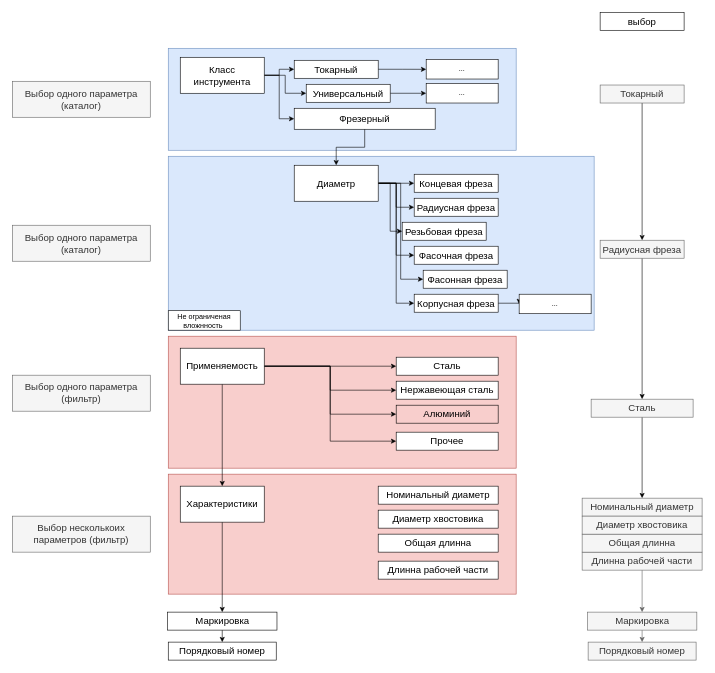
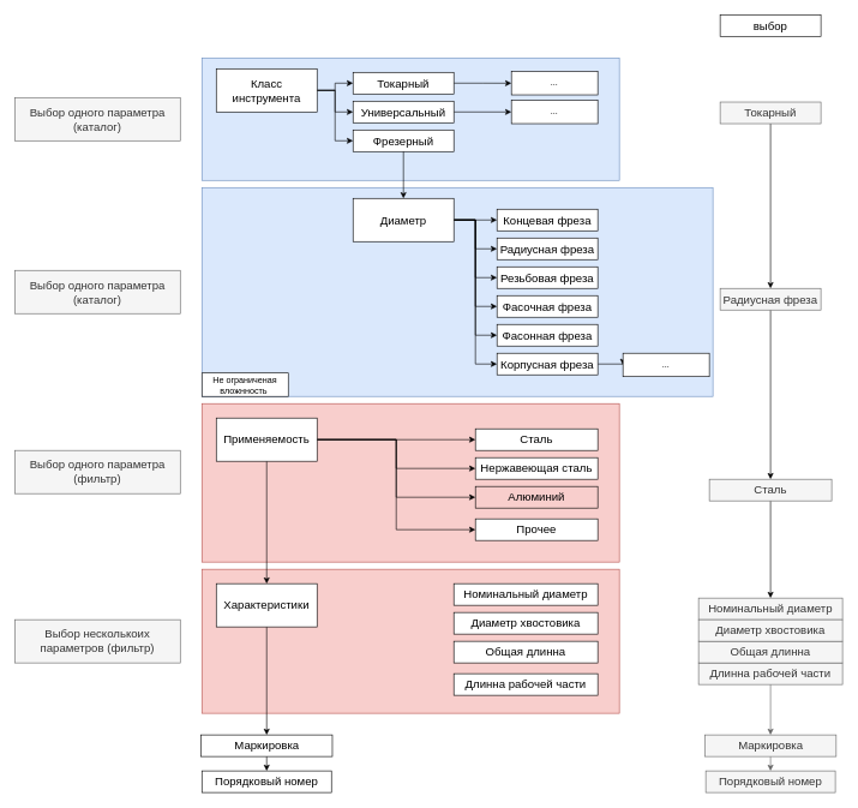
- <mxCell id="15" value="&lt;font style=&quot;font-size: 16px;&quot;&gt;Универсальный&lt;/font&gt;" style="rounded=0;whiteSpace=wrap;html=1;" vertex="1" parent="1"><mxGeometry x="510" y="140" width="140" height="30" as="geometry" /></mxCell>
+ <mxCell id="15" value="&lt;font style=&quot;font-size: 16px;&quot;&gt;Универсальный&lt;/font&gt;" style="rounded=0;whiteSpace=wrap;html=1;" vertex="1" parent="1"><mxGeometry x="490" y="140" width="140" height="30" as="geometry" /></mxCell>
- <mxCell id="6" value="&lt;font style=&quot;font-size: 16px;&quot;&gt;Фрезерный&lt;/font&gt;" style="rounded=0;whiteSpace=wrap;html=1;" vertex="1" parent="1"><mxGeometry x="490" y="180" width="235" height="35" as="geometry" /></mxCell>
+ <mxCell id="6" value="&lt;font style=&quot;font-size: 16px;&quot;&gt;Фрезерный&lt;/font&gt;" style="rounded=0;whiteSpace=wrap;html=1;" vertex="1" parent="1"><mxGeometry x="490" y="180" width="140" height="30" as="geometry" /></mxCell>
- <mxCell id="25" value="&lt;font style=&quot;font-size: 16px;&quot;&gt;Резьбовая фреза&lt;/font&gt;" style="rounded=0;whiteSpace=wrap;html=1;" vertex="1" parent="1"><mxGeometry x="670" y="370" width="140" height="30" as="geometry" /></mxCell>
+ <mxCell id="25" value="&lt;font style=&quot;font-size: 16px;&quot;&gt;Резьбовая фреза&lt;/font&gt;" style="rounded=0;whiteSpace=wrap;html=1;" vertex="1" parent="1"><mxGeometry x="690" y="370" width="140" height="30" as="geometry" /></mxCell>
- <mxCell id="29" value="&lt;font style=&quot;font-size: 16px;&quot;&gt;Фасонная фреза&lt;/font&gt;" style="rounded=0;whiteSpace=wrap;html=1;" vertex="1" parent="1"><mxGeometry x="705" y="450" width="140" height="30" as="geometry" /></mxCell>
+ <mxCell id="29" value="&lt;font style=&quot;font-size: 16px;&quot;&gt;Фасонная фреза&lt;/font&gt;" style="rounded=0;whiteSpace=wrap;html=1;" vertex="1" parent="1"><mxGeometry x="690" y="450" width="140" height="30" as="geometry" /></mxCell>
